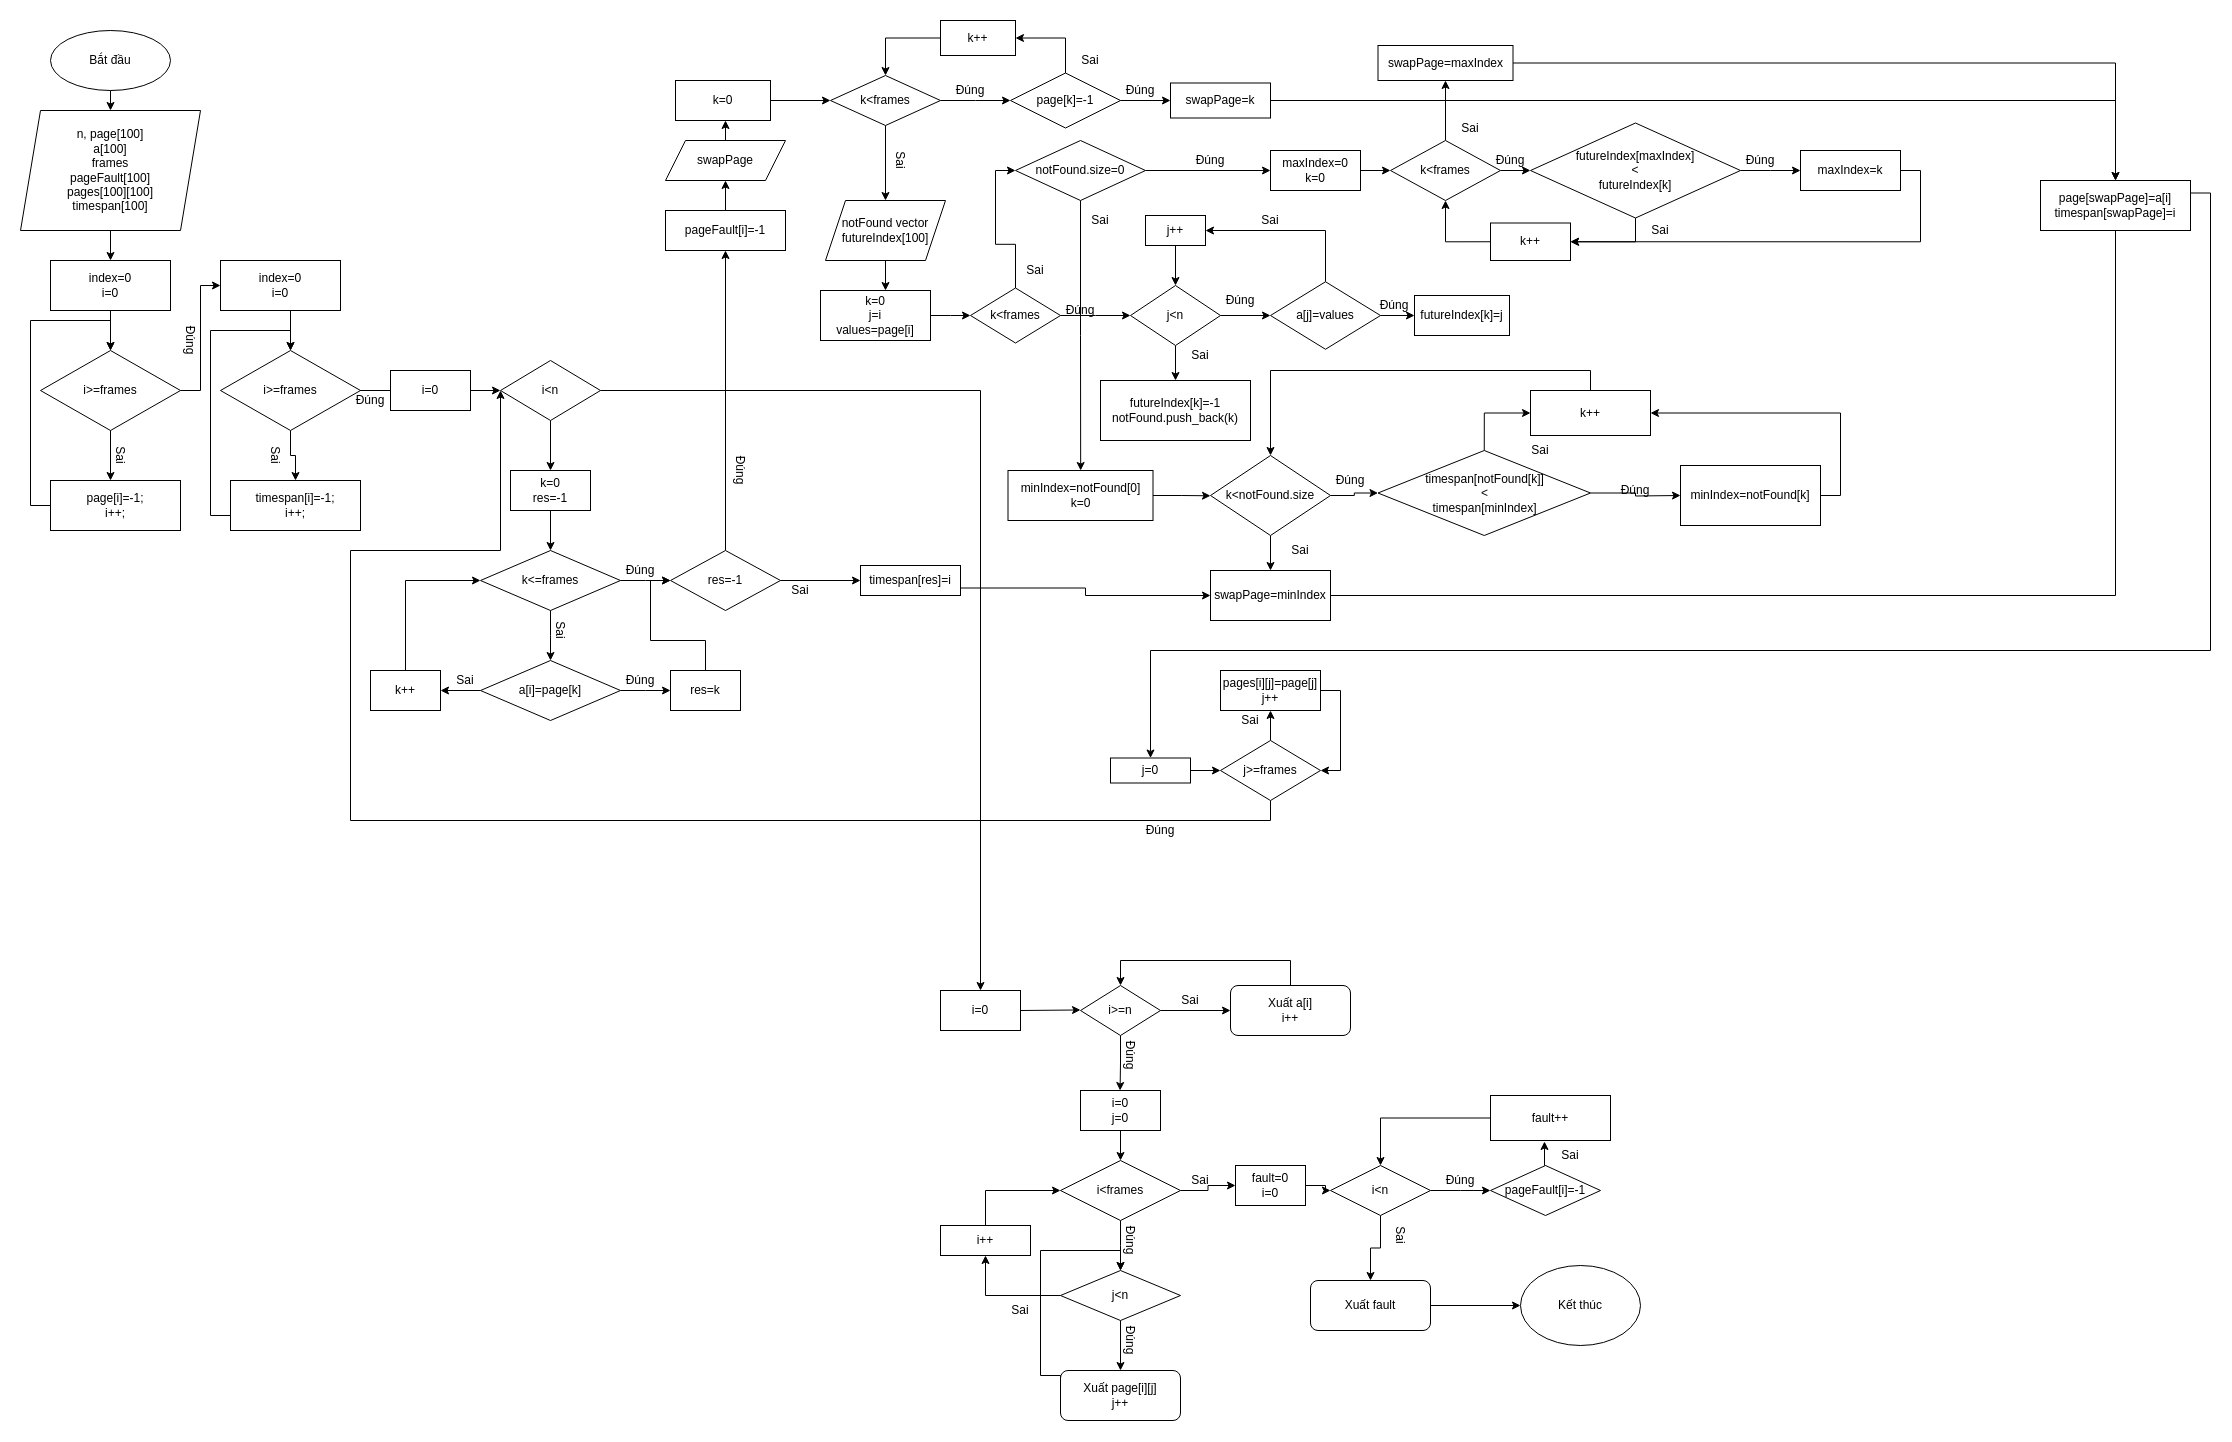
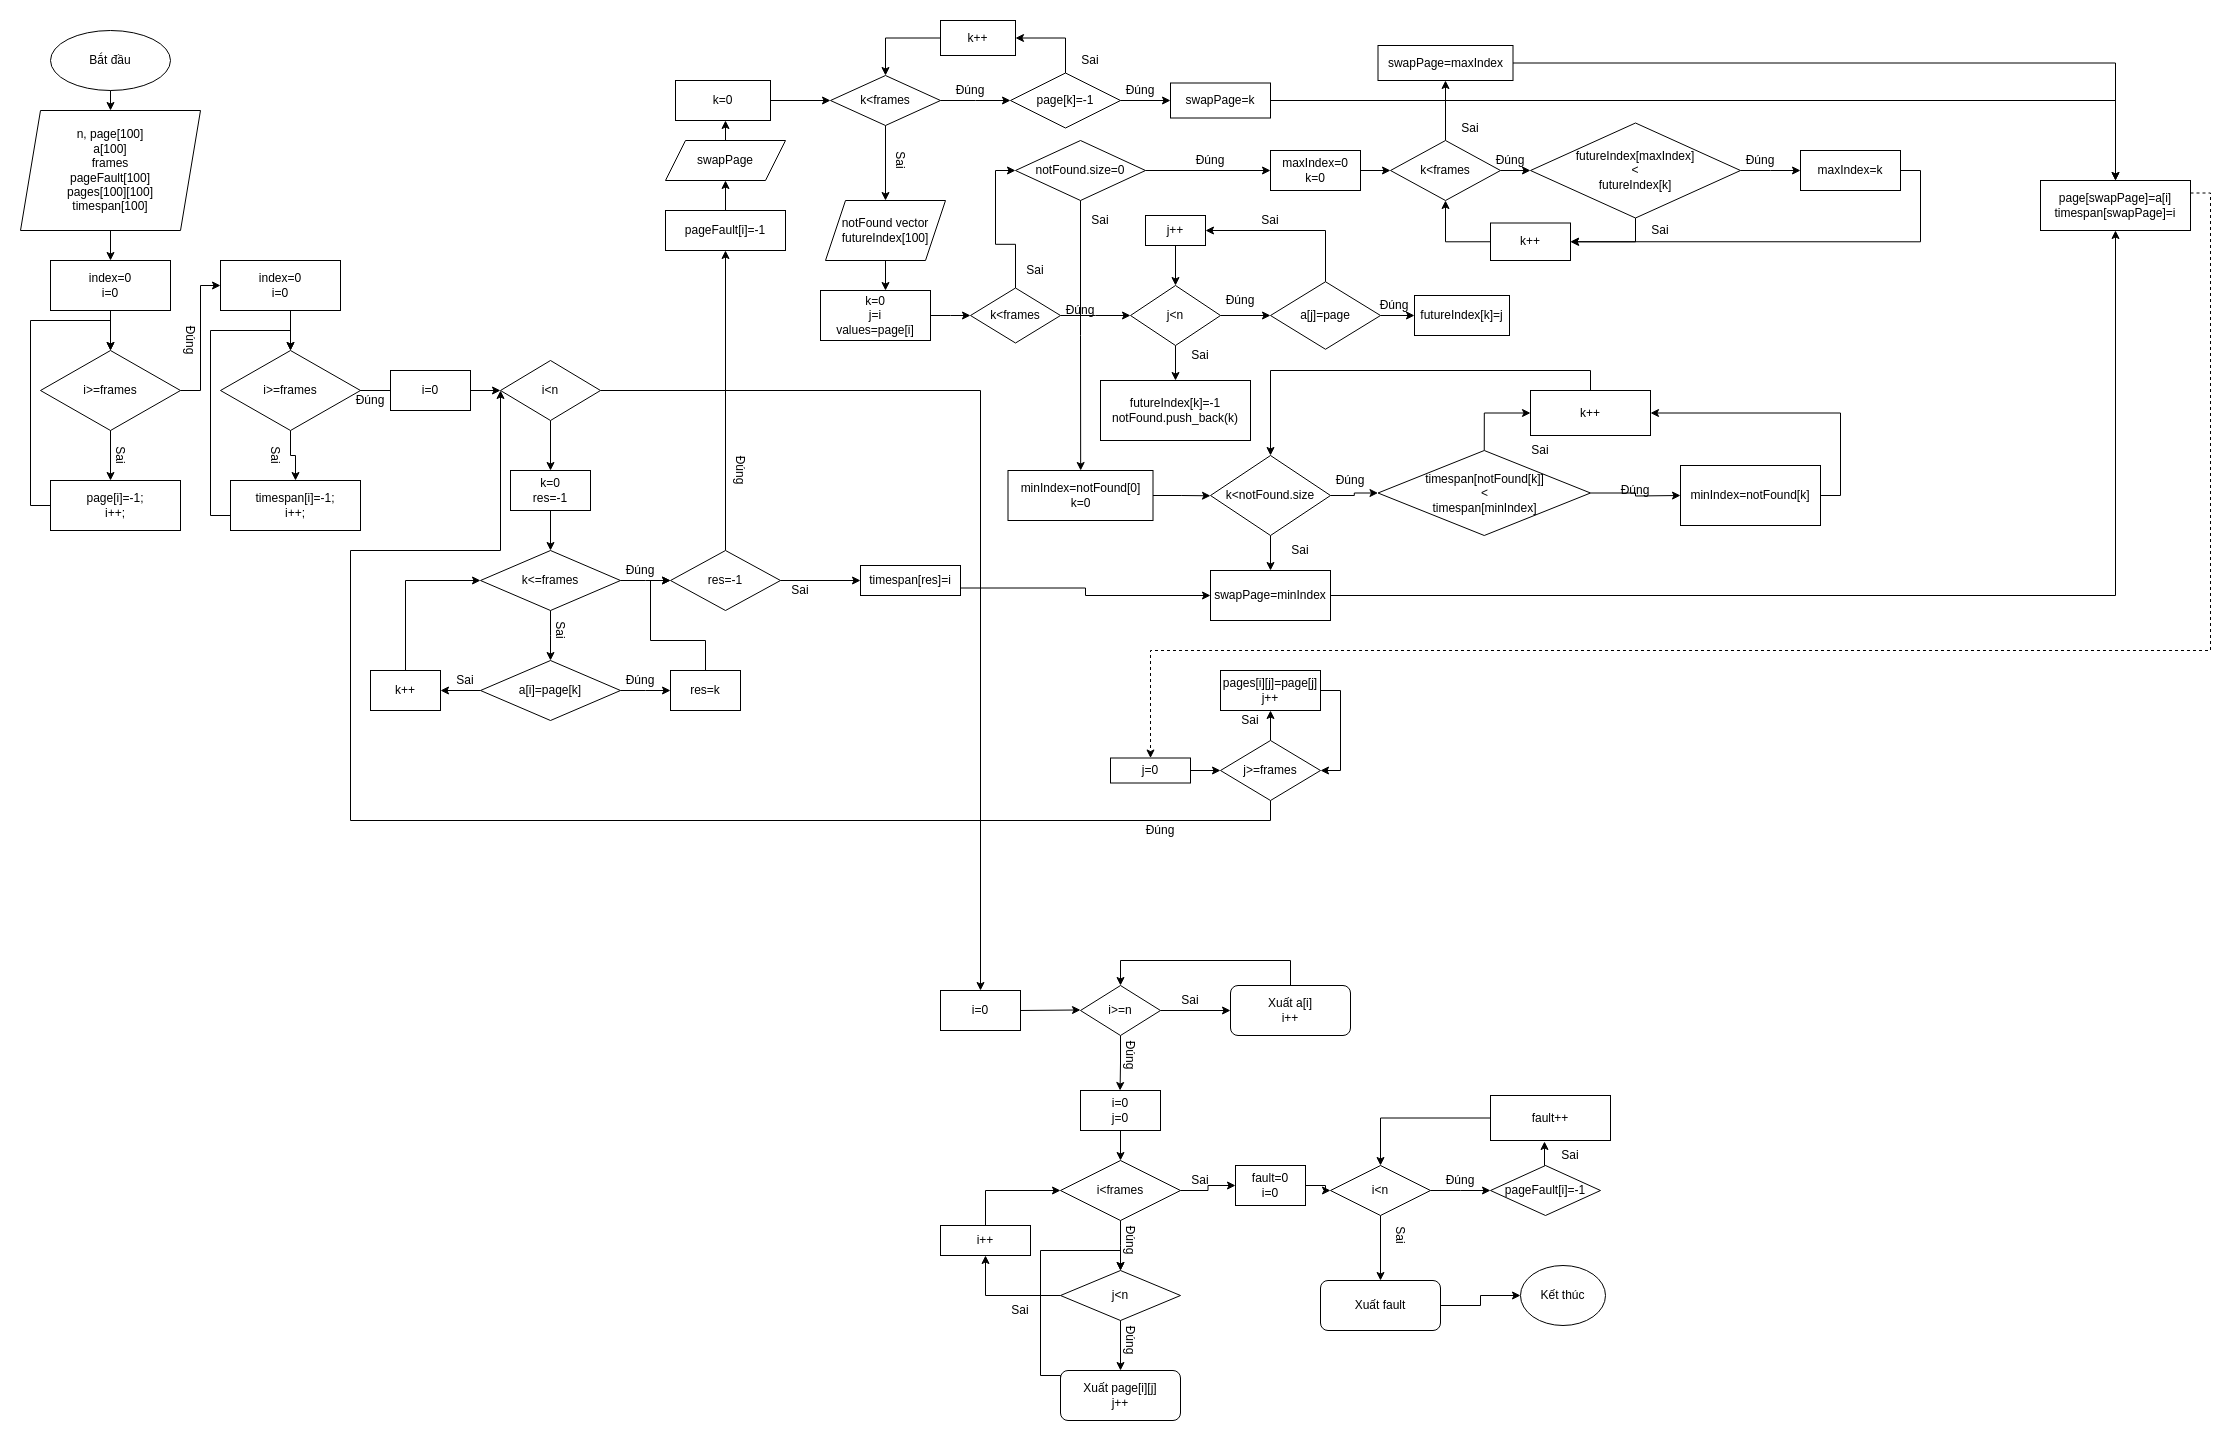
- <mxCell id="124" style="edgeStyle=orthogonalEdgeStyle;rounded=0;orthogonalLoop=1;jettySize=auto;html=1;exitX=1;exitY=0.5;exitDx=0;exitDy=0;entryX=0.5;entryY=1;entryDx=0;entryDy=0;endArrow=none;" edge="1" parent="1" source="125" target="134"><mxGeometry relative="1" as="geometry" /></mxCell>
+ <mxCell id="124" style="edgeStyle=orthogonalEdgeStyle;rounded=0;orthogonalLoop=1;jettySize=auto;html=1;exitX=1;exitY=0.5;exitDx=0;exitDy=0;entryX=0.5;entryY=1;entryDx=0;entryDy=0;" edge="1" parent="1" source="125" target="134"><mxGeometry relative="1" as="geometry" /></mxCell>
- <mxCell id="82" value="a[j]=values" style="rhombus;whiteSpace=wrap;html=1;" vertex="1" parent="1"><mxGeometry x="1270" y="281.25" width="110" height="67.5" as="geometry" /></mxCell>
+ <mxCell id="82" value="a[j]=page" style="rhombus;whiteSpace=wrap;html=1;" vertex="1" parent="1"><mxGeometry x="1270" y="281.25" width="110" height="67.5" as="geometry" /></mxCell>
- <mxCell id="133" style="edgeStyle=orthogonalEdgeStyle;rounded=0;orthogonalLoop=1;jettySize=auto;html=1;exitX=1;exitY=0.25;exitDx=0;exitDy=0;entryX=0.5;entryY=0;entryDx=0;entryDy=0;" edge="1" parent="1" source="134" target="143"><mxGeometry relative="1" as="geometry"><Array as="points"><mxPoint x="2210" y="192" /><mxPoint x="2210" y="650" /><mxPoint x="1150" y="650" /></Array></mxGeometry></mxCell>
+ <mxCell id="133" style="edgeStyle=orthogonalEdgeStyle;rounded=0;orthogonalLoop=1;jettySize=auto;html=1;exitX=1;exitY=0.25;exitDx=0;exitDy=0;entryX=0.5;entryY=0;entryDx=0;entryDy=0;dashed=1;" edge="1" parent="1" source="134" target="143"><mxGeometry relative="1" as="geometry"><Array as="points"><mxPoint x="2210" y="192" /><mxPoint x="2210" y="650" /><mxPoint x="1150" y="650" /></Array></mxGeometry></mxCell>
- <mxCell id="184" value="Xuất fault" style="rounded=1;whiteSpace=wrap;html=1;" vertex="1" parent="1"><mxGeometry x="1310" y="1280" width="120" height="50" as="geometry" /></mxCell>
+ <mxCell id="184" value="Xuất fault" style="rounded=1;whiteSpace=wrap;html=1;" vertex="1" parent="1"><mxGeometry x="1320" y="1280" width="120" height="50" as="geometry" /></mxCell>
- <mxCell id="185" value="Kết thúc" style="ellipse;whiteSpace=wrap;html=1;" vertex="1" parent="1"><mxGeometry x="1520" y="1265" width="120" height="80" as="geometry" /></mxCell>
+ <mxCell id="185" value="Kết thúc" style="ellipse;whiteSpace=wrap;html=1;" vertex="1" parent="1"><mxGeometry x="1520" y="1265" width="85" height="60" as="geometry" /></mxCell>
